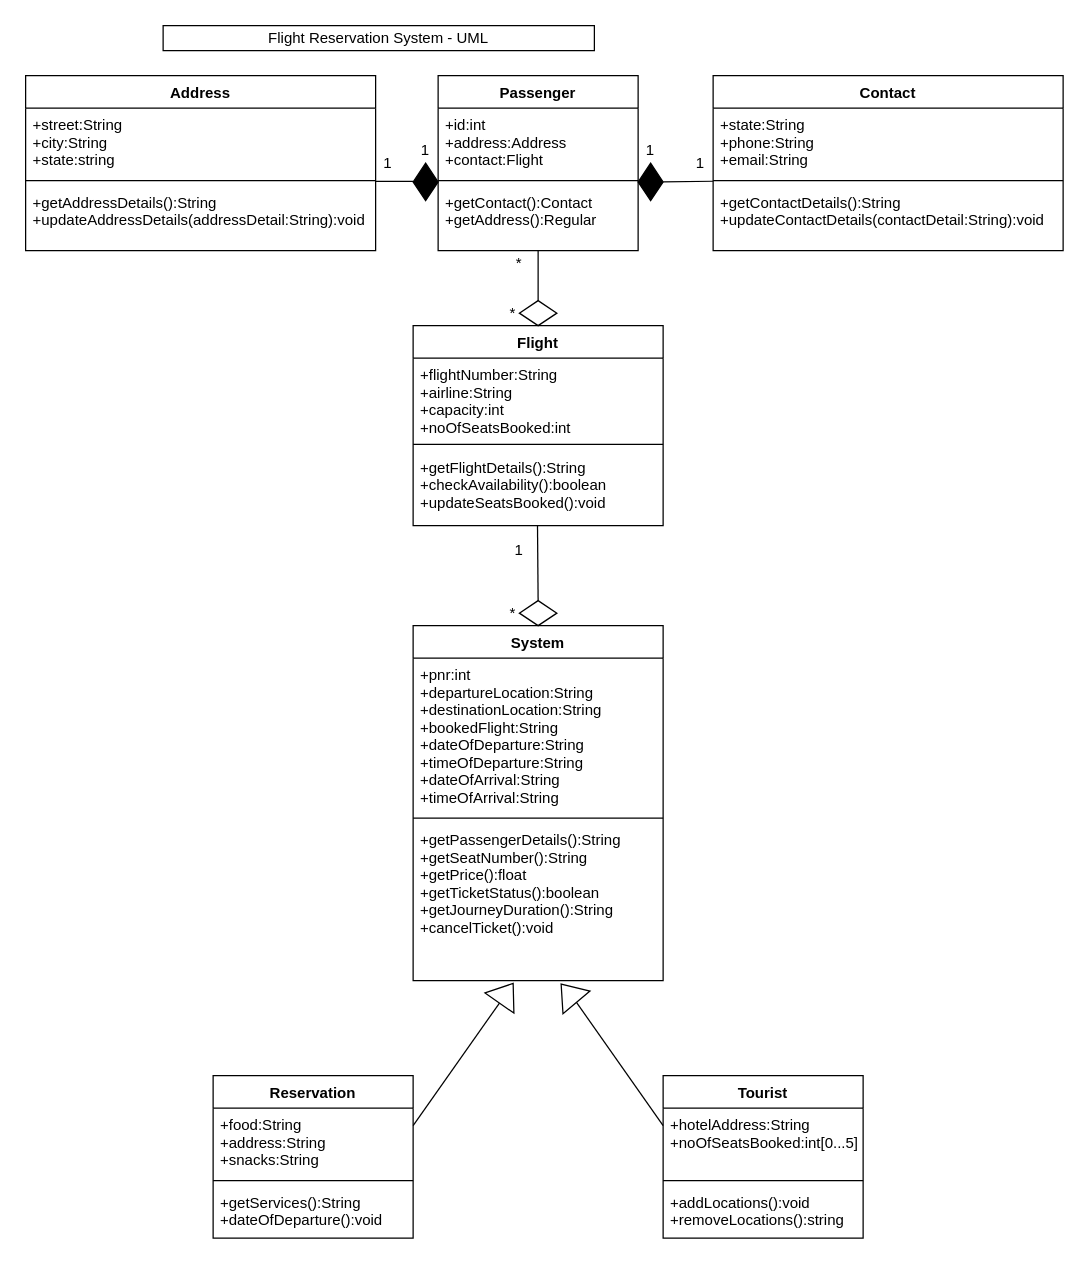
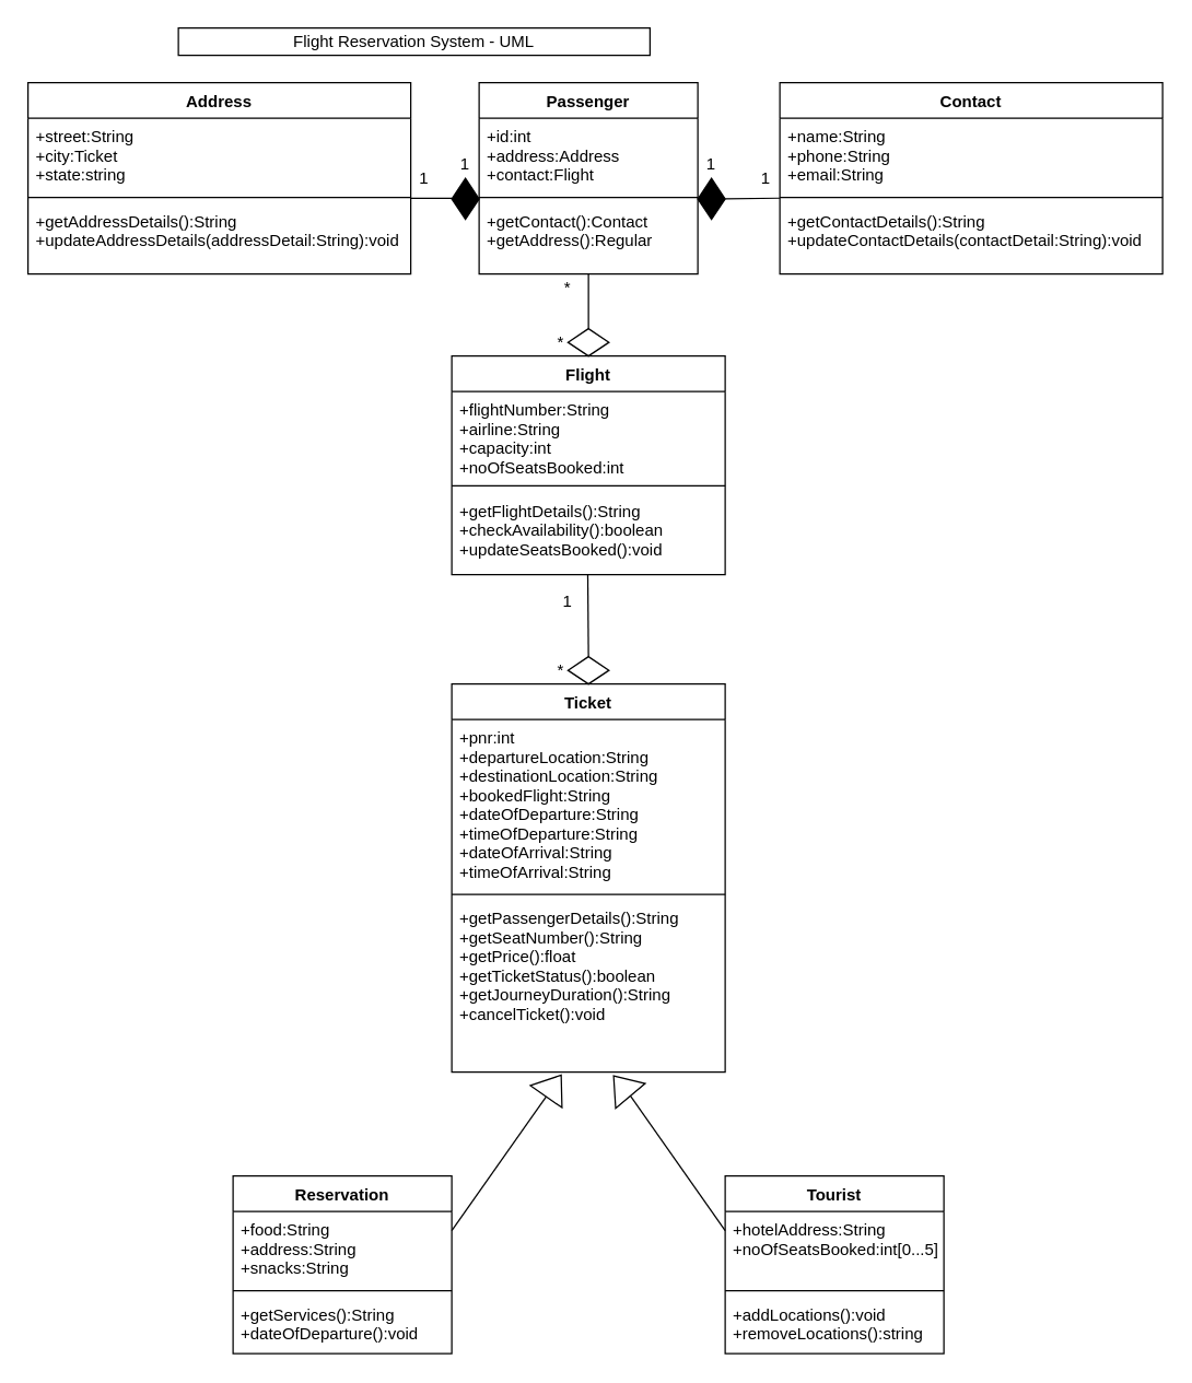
- <mxCell id="7" value="+street:String&#10;+city:String&#10;+state:string" style="text;strokeColor=none;fillColor=none;align=left;verticalAlign=top;spacingLeft=4;spacingRight=4;overflow=hidden;rotatable=0;points=[[0,0.5],[1,0.5]];portConstraint=eastwest;" vertex="1" parent="6"><mxGeometry y="26" width="280" height="54" as="geometry" /></mxCell>
+ <mxCell id="7" value="+street:String&#10;+city:Ticket&#10;+state:string" style="text;strokeColor=none;fillColor=none;align=left;verticalAlign=top;spacingLeft=4;spacingRight=4;overflow=hidden;rotatable=0;points=[[0,0.5],[1,0.5]];portConstraint=eastwest;" vertex="1" parent="6"><mxGeometry y="26" width="280" height="54" as="geometry" /></mxCell>
- <mxCell id="3" value="+state:String&#10;+phone:String&#10;+email:String" style="text;strokeColor=none;fillColor=none;align=left;verticalAlign=top;spacingLeft=4;spacingRight=4;overflow=hidden;rotatable=0;points=[[0,0.5],[1,0.5]];portConstraint=eastwest;" vertex="1" parent="2"><mxGeometry y="26" width="280" height="54" as="geometry" /></mxCell>
+ <mxCell id="3" value="+name:String&#10;+phone:String&#10;+email:String" style="text;strokeColor=none;fillColor=none;align=left;verticalAlign=top;spacingLeft=4;spacingRight=4;overflow=hidden;rotatable=0;points=[[0,0.5],[1,0.5]];portConstraint=eastwest;" vertex="1" parent="2"><mxGeometry y="26" width="280" height="54" as="geometry" /></mxCell>
- <mxCell id="18" value="System&#10;" style="swimlane;fontStyle=1;align=center;verticalAlign=top;childLayout=stackLayout;horizontal=1;startSize=26;horizontalStack=0;resizeParent=1;resizeParentMax=0;resizeLast=0;collapsible=1;marginBottom=0;" vertex="1" parent="1"><mxGeometry x="330" y="500" width="200" height="284" as="geometry" /></mxCell>
+ <mxCell id="18" value="Ticket&#10;" style="swimlane;fontStyle=1;align=center;verticalAlign=top;childLayout=stackLayout;horizontal=1;startSize=26;horizontalStack=0;resizeParent=1;resizeParentMax=0;resizeLast=0;collapsible=1;marginBottom=0;" vertex="1" parent="1"><mxGeometry x="330" y="500" width="200" height="284" as="geometry" /></mxCell>
